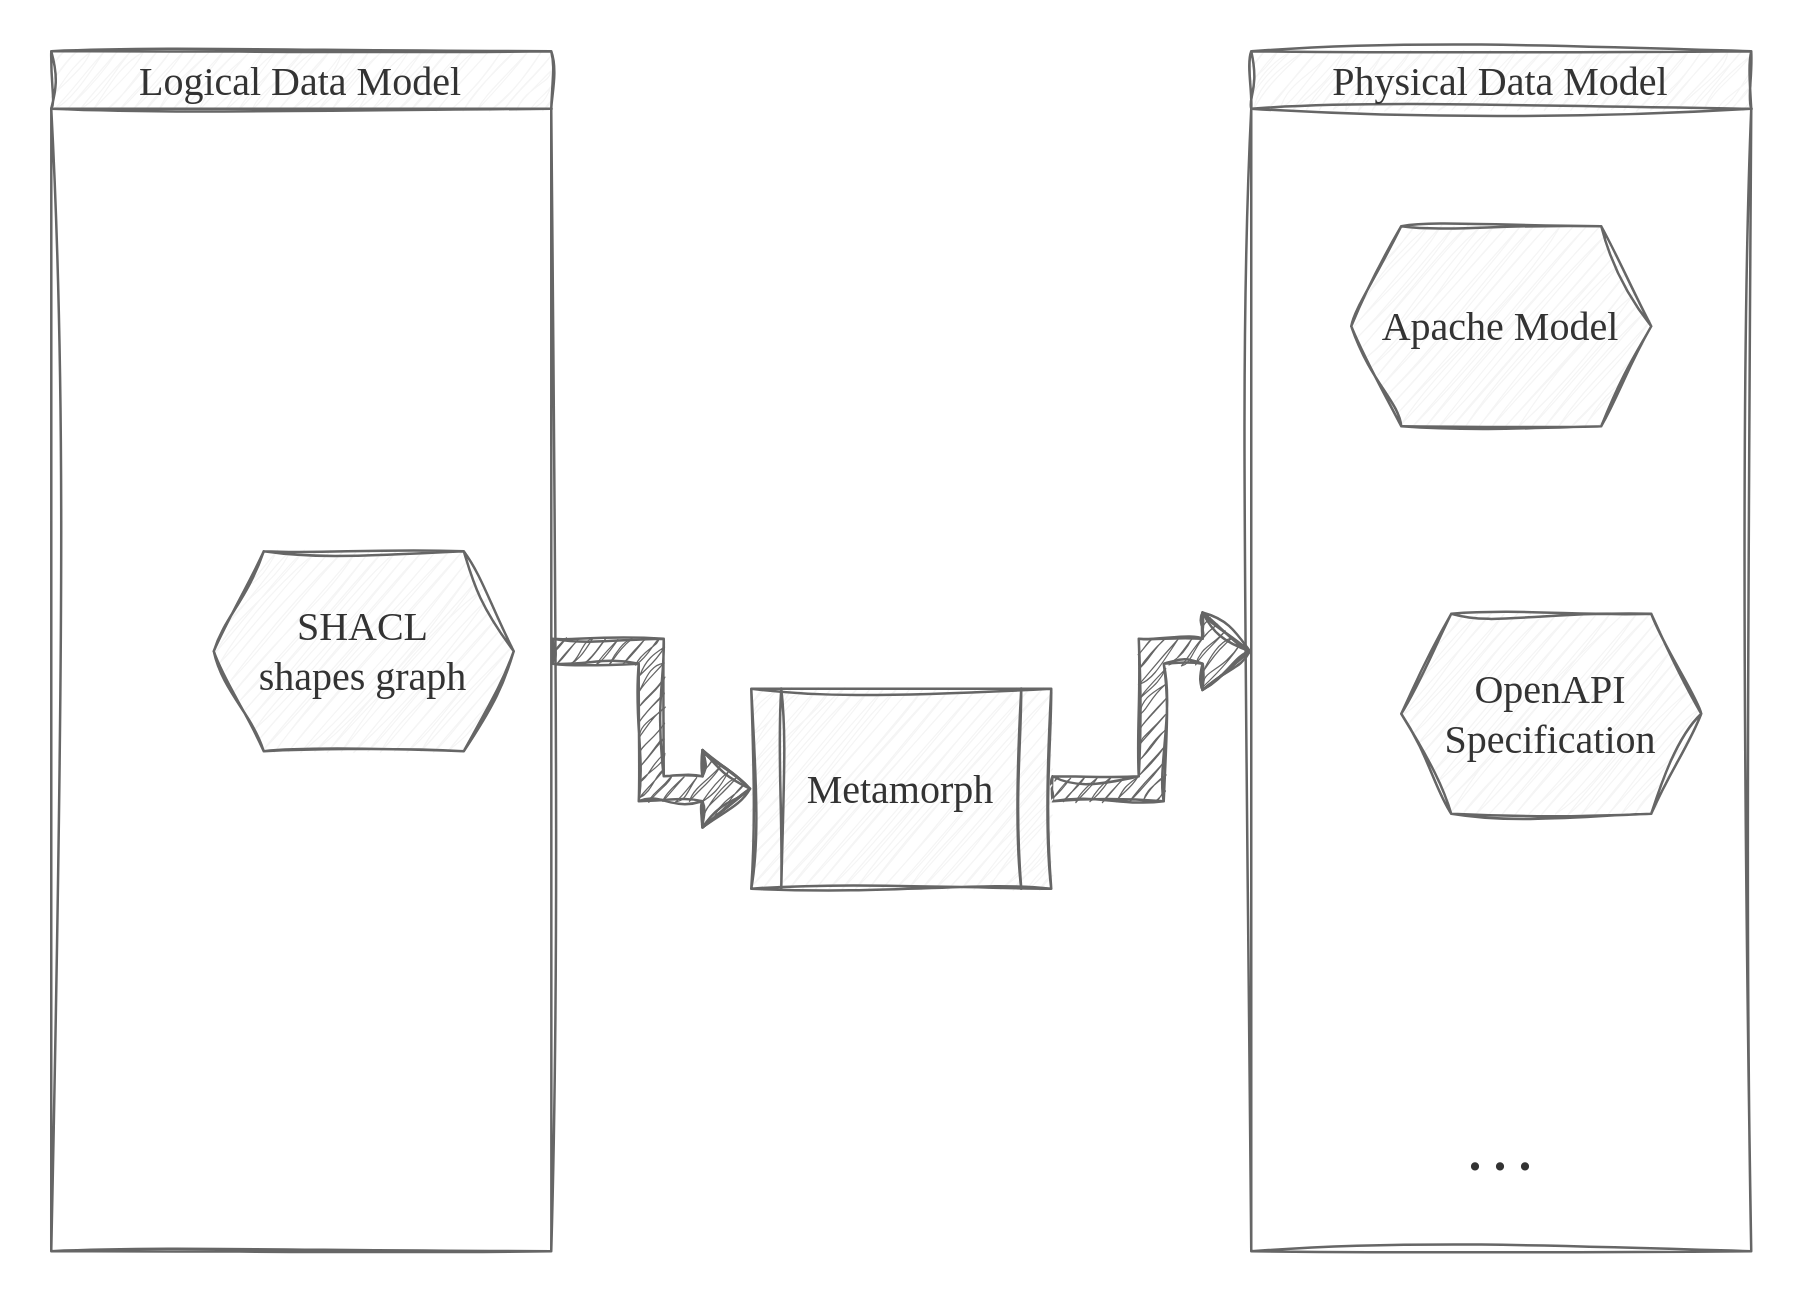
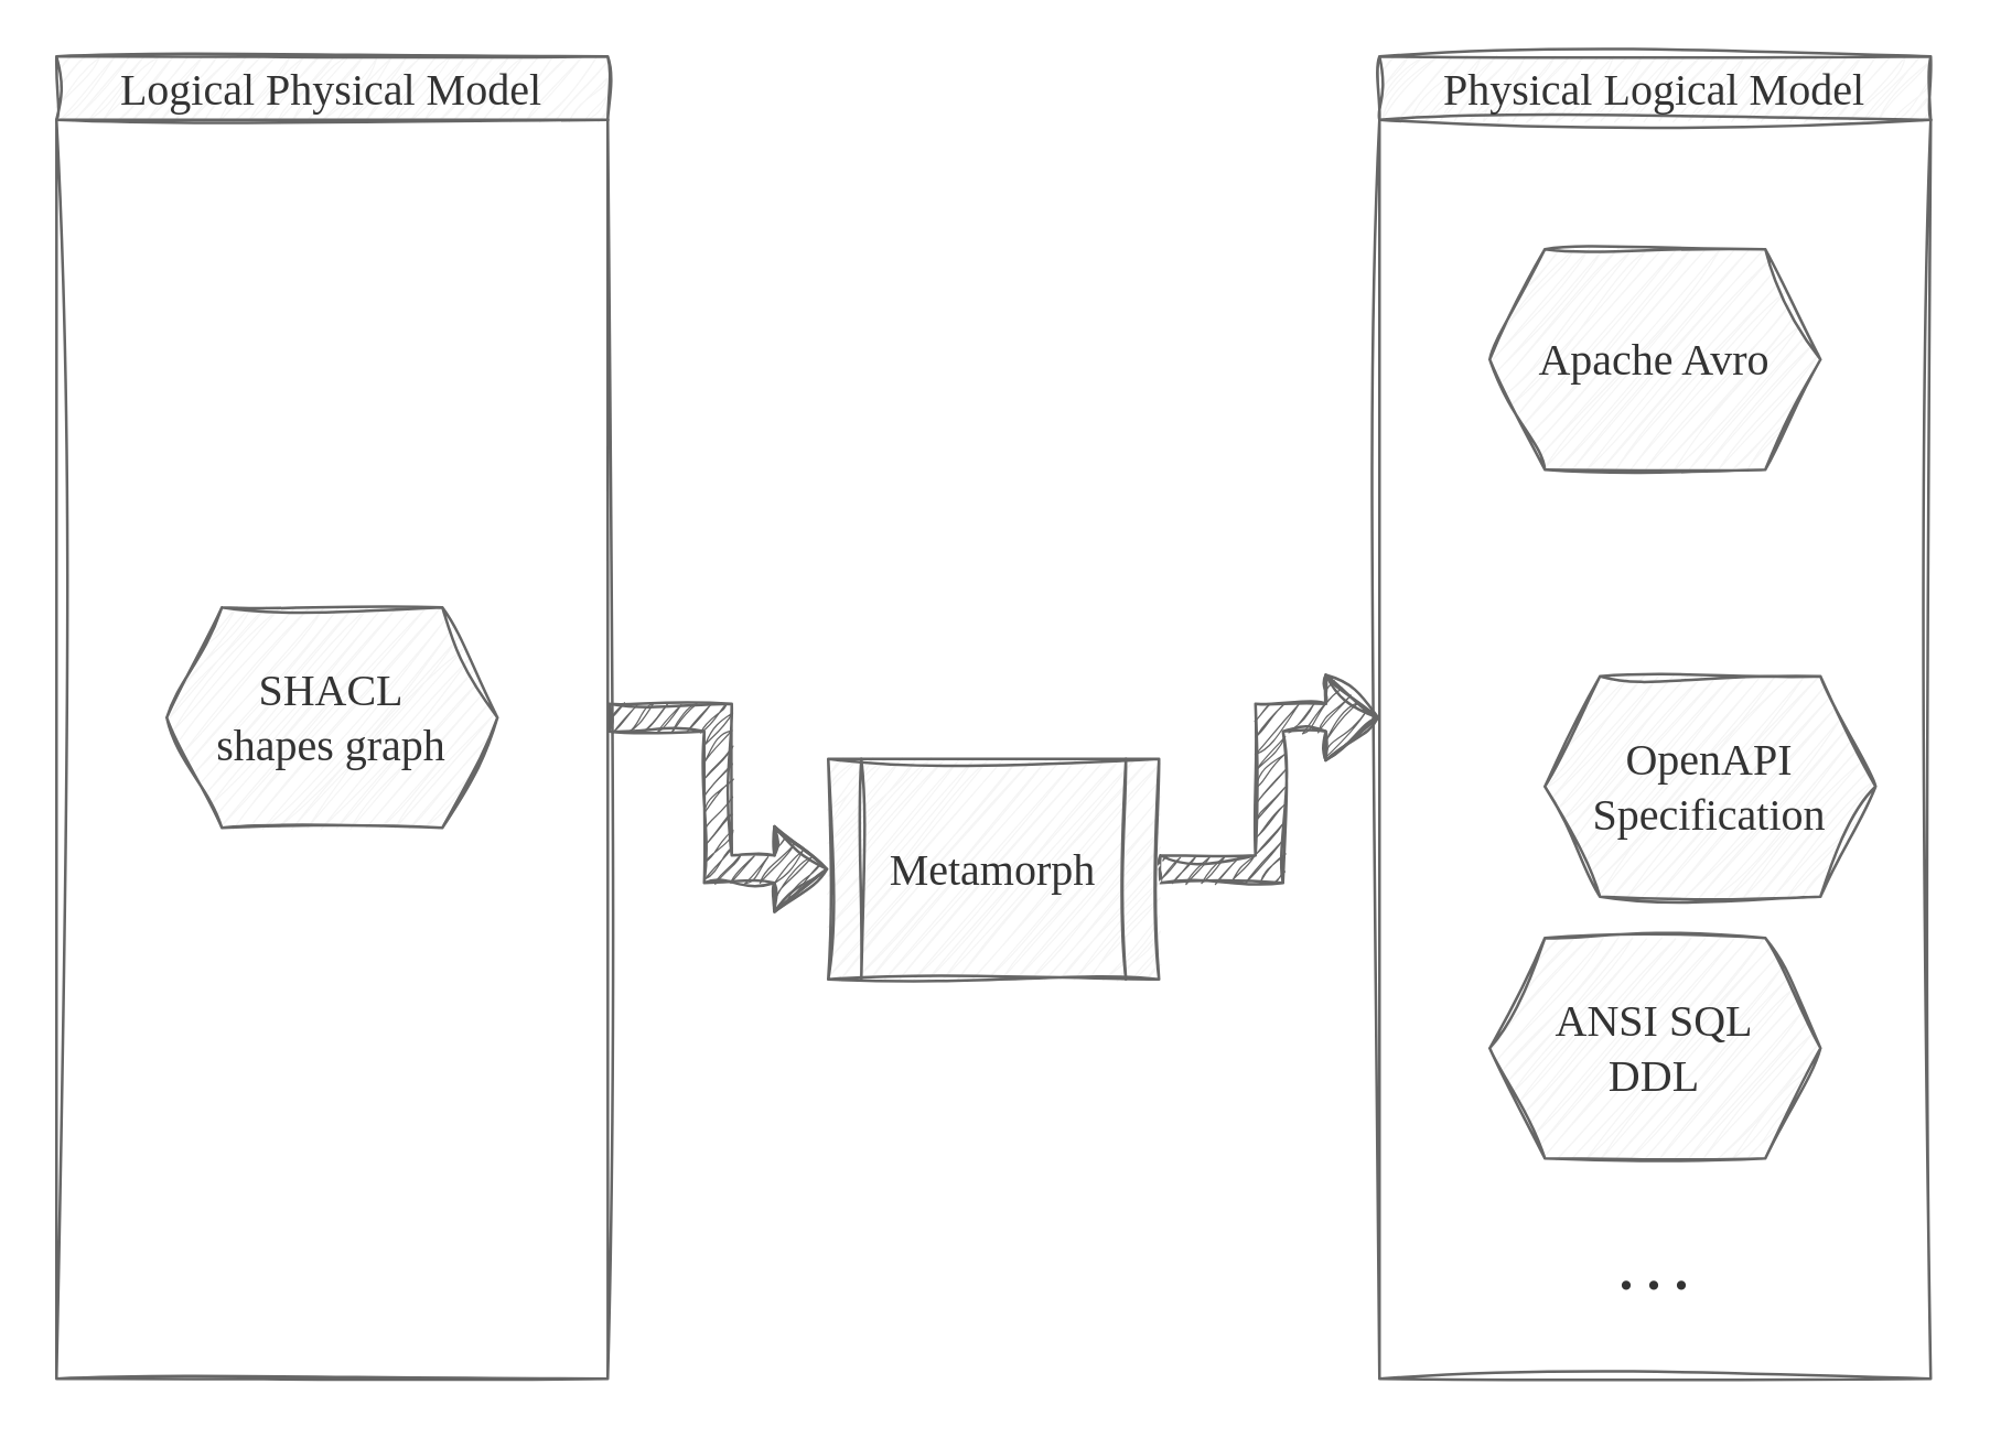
- <mxCell id="10" value="Logical Data Model" style="swimlane;whiteSpace=wrap;html=1;hachureGap=4;fillStyle=auto;fontFamily=Architects Daughter;fontSource=https%3A%2F%2Ffonts.googleapis.com%2Fcss%3Ffamily%3DArchitects%2BDaughter;fontSize=16;fontStyle=0;labelBackgroundColor=none;rounded=0;sketch=1;curveFitting=1;jiggle=2;fillColor=#f5f5f5;fontColor=#333333;strokeColor=#666666;" parent="1" vertex="1"><mxGeometry x="20" y="20" width="200" height="480" as="geometry" /></mxCell>
+ <mxCell id="10" value="Logical Physical Model" style="swimlane;whiteSpace=wrap;html=1;hachureGap=4;fillStyle=auto;fontFamily=Architects Daughter;fontSource=https%3A%2F%2Ffonts.googleapis.com%2Fcss%3Ffamily%3DArchitects%2BDaughter;fontSize=16;fontStyle=0;labelBackgroundColor=none;rounded=0;sketch=1;curveFitting=1;jiggle=2;fillColor=#f5f5f5;fontColor=#333333;strokeColor=#666666;" parent="1" vertex="1"><mxGeometry x="20" y="20" width="200" height="480" as="geometry" /></mxCell>
- <mxCell id="4" value="Physical Data Model" style="swimlane;whiteSpace=wrap;html=1;hachureGap=4;fillStyle=auto;fontFamily=Architects Daughter;fontSource=https%3A%2F%2Ffonts.googleapis.com%2Fcss%3Ffamily%3DArchitects%2BDaughter;fontSize=16;fontStyle=0;labelBackgroundColor=none;rounded=0;sketch=1;curveFitting=1;jiggle=2;fillColor=#f5f5f5;fontColor=#333333;strokeColor=#666666;" parent="1" vertex="1"><mxGeometry x="500" y="20" width="200" height="480" as="geometry" /></mxCell>
+ <mxCell id="4" value="Physical Logical Model" style="swimlane;whiteSpace=wrap;html=1;hachureGap=4;fillStyle=auto;fontFamily=Architects Daughter;fontSource=https%3A%2F%2Ffonts.googleapis.com%2Fcss%3Ffamily%3DArchitects%2BDaughter;fontSize=16;fontStyle=0;labelBackgroundColor=none;rounded=0;sketch=1;curveFitting=1;jiggle=2;fillColor=#f5f5f5;fontColor=#333333;strokeColor=#666666;" parent="1" vertex="1"><mxGeometry x="500" y="20" width="200" height="480" as="geometry" /></mxCell>
- <mxCell id="5" value="Apache Model" style="shape=hexagon;perimeter=hexagonPerimeter2;whiteSpace=wrap;html=1;fixedSize=1;labelBackgroundColor=none;rounded=0;fontFamily=Architects Daughter;fontSource=https%3A%2F%2Ffonts.googleapis.com%2Fcss%3Ffamily%3DArchitects%2BDaughter;sketch=1;curveFitting=1;jiggle=2;fillColor=#f5f5f5;fontColor=#333333;strokeColor=#666666;fontSize=16;" parent="4" vertex="1"><mxGeometry x="40" y="70" width="120" height="80" as="geometry" /></mxCell>
+ <mxCell id="5" value="Apache Avro" style="shape=hexagon;perimeter=hexagonPerimeter2;whiteSpace=wrap;html=1;fixedSize=1;labelBackgroundColor=none;rounded=0;fontFamily=Architects Daughter;fontSource=https%3A%2F%2Ffonts.googleapis.com%2Fcss%3Ffamily%3DArchitects%2BDaughter;sketch=1;curveFitting=1;jiggle=2;fillColor=#f5f5f5;fontColor=#333333;strokeColor=#666666;fontSize=16;" parent="4" vertex="1"><mxGeometry x="40" y="70" width="120" height="80" as="geometry" /></mxCell>
- <mxCell id="11" value="SHACL&lt;br style=&quot;font-size: 16px;&quot;&gt;shapes graph" style="shape=hexagon;perimeter=hexagonPerimeter2;whiteSpace=wrap;html=1;fixedSize=1;labelBackgroundColor=none;rounded=0;fontFamily=Architects Daughter;fontSource=https%3A%2F%2Ffonts.googleapis.com%2Fcss%3Ffamily%3DArchitects%2BDaughter;sketch=1;curveFitting=1;jiggle=2;fillColor=#f5f5f5;fontColor=#333333;strokeColor=#666666;fontSize=16;" parent="10" vertex="1"><mxGeometry x="65" y="200" width="120" height="80" as="geometry" /></mxCell>
+ <mxCell id="11" value="SHACL&lt;br style=&quot;font-size: 16px;&quot;&gt;shapes graph" style="shape=hexagon;perimeter=hexagonPerimeter2;whiteSpace=wrap;html=1;fixedSize=1;labelBackgroundColor=none;rounded=0;fontFamily=Architects Daughter;fontSource=https%3A%2F%2Ffonts.googleapis.com%2Fcss%3Ffamily%3DArchitects%2BDaughter;sketch=1;curveFitting=1;jiggle=2;fillColor=#f5f5f5;fontColor=#333333;strokeColor=#666666;fontSize=16;" parent="10" vertex="1"><mxGeometry x="40" y="200" width="120" height="80" as="geometry" /></mxCell>
+ <mxCell id="7" value="ANSI SQL&lt;br style=&quot;font-size: 16px;&quot;&gt;DDL" style="shape=hexagon;perimeter=hexagonPerimeter2;whiteSpace=wrap;html=1;fixedSize=1;labelBackgroundColor=none;rounded=0;fontFamily=Architects Daughter;fontSource=https%3A%2F%2Ffonts.googleapis.com%2Fcss%3Ffamily%3DArchitects%2BDaughter;sketch=1;curveFitting=1;jiggle=2;fillColor=#f5f5f5;fontColor=#333333;strokeColor=#666666;fontSize=16;" parent="4" vertex="1"><mxGeometry x="40" y="320" width="120" height="80" as="geometry" /></mxCell>
